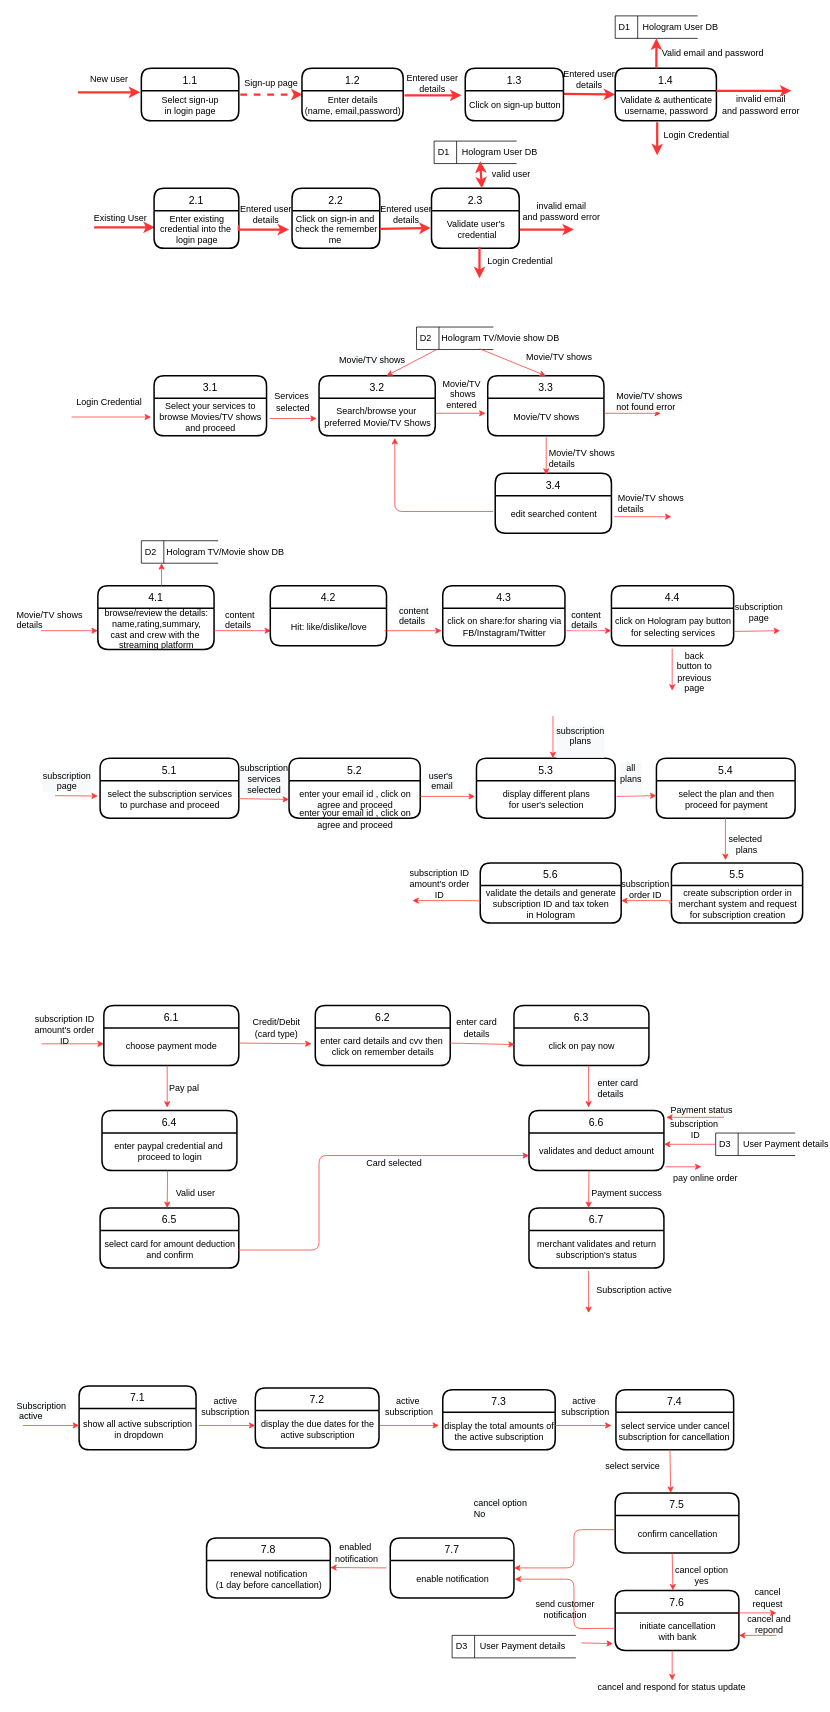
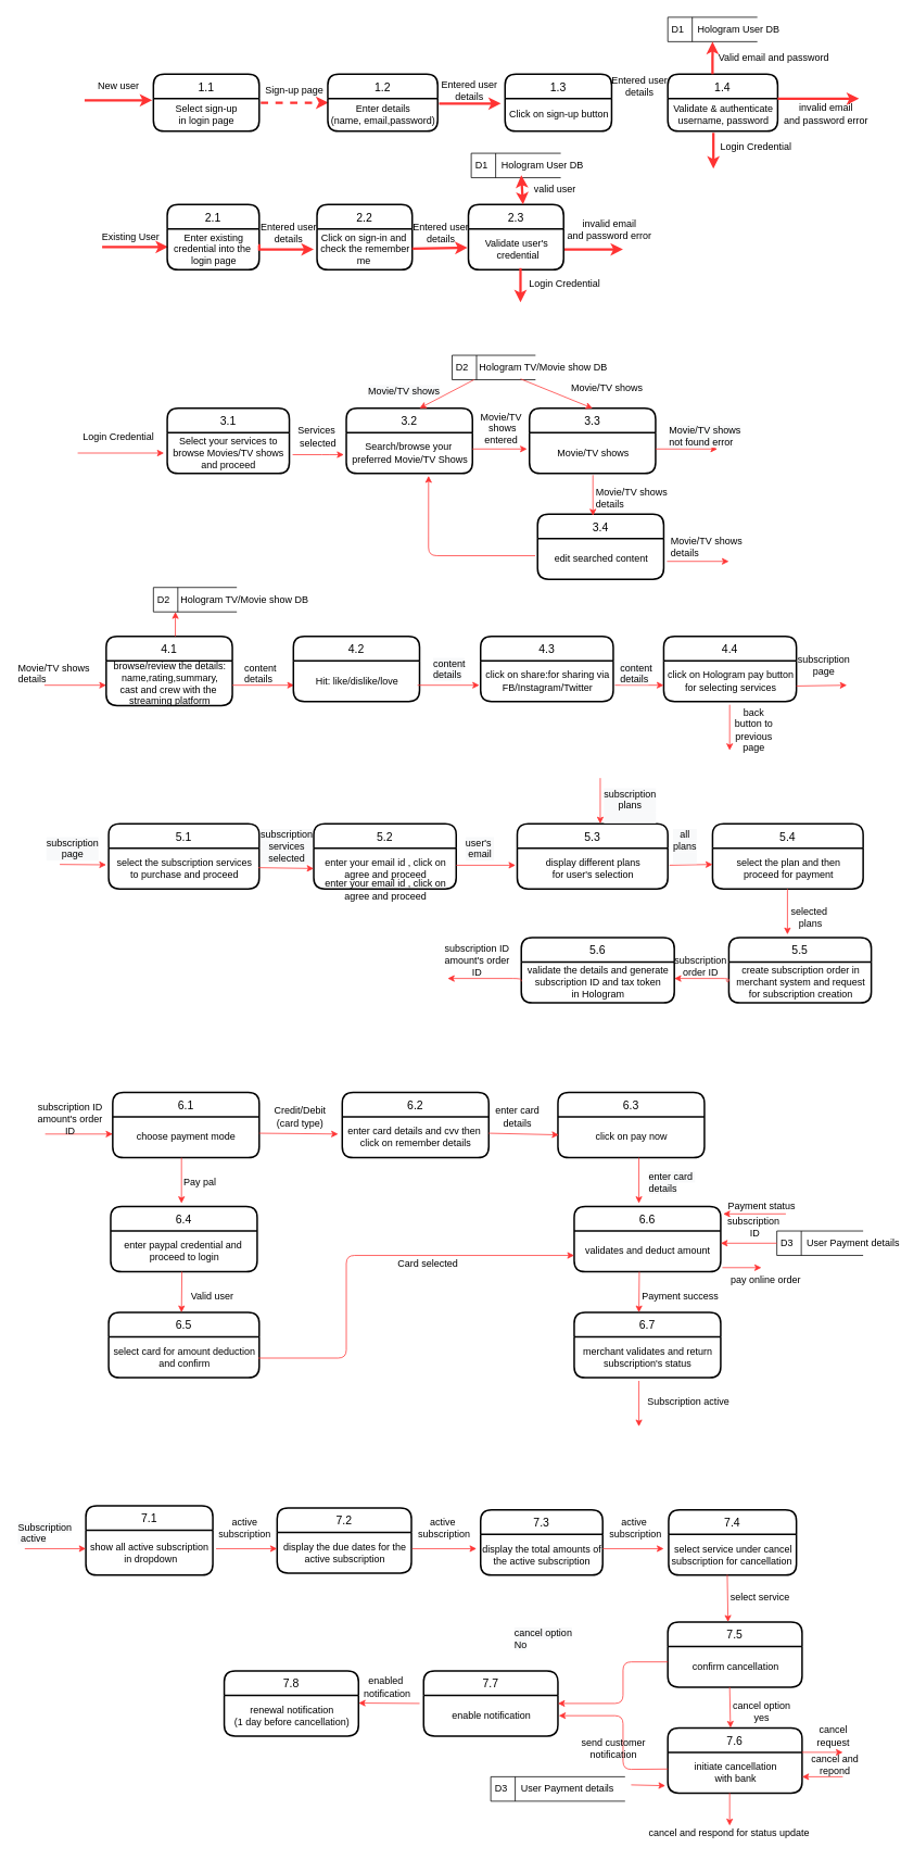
- <mxCell id="16" value="" style="endArrow=classic;html=1;fillColor=#FF0000;strokeColor=#FF3333;entryX=0;entryY=0.5;entryDx=0;entryDy=0;exitX=1;exitY=0.1;exitDx=0;exitDy=0;exitPerimeter=0;rounded=0;strokeWidth=3;" parent="1" source="28" target="30" edge="1"><mxGeometry width="50" height="50" relative="1" as="geometry"><mxPoint x="505" y="190" as="sourcePoint" /><mxPoint x="500" y="165" as="targetPoint" /></mxGeometry></mxCell>
- <mxCell id="191" value="select service" style="text;html=1;align=center;verticalAlign=middle;resizable=0;points=[];autosize=1;" parent="1" vertex="1"><mxGeometry x="798" y="1945" width="90" height="20" as="geometry" /></mxCell>
+ <mxCell id="191" value="select service" style="text;html=1;align=center;verticalAlign=middle;resizable=0;points=[];autosize=1;" parent="1" vertex="1"><mxGeometry x="888" y="1950" width="90" height="20" as="geometry" /></mxCell>
